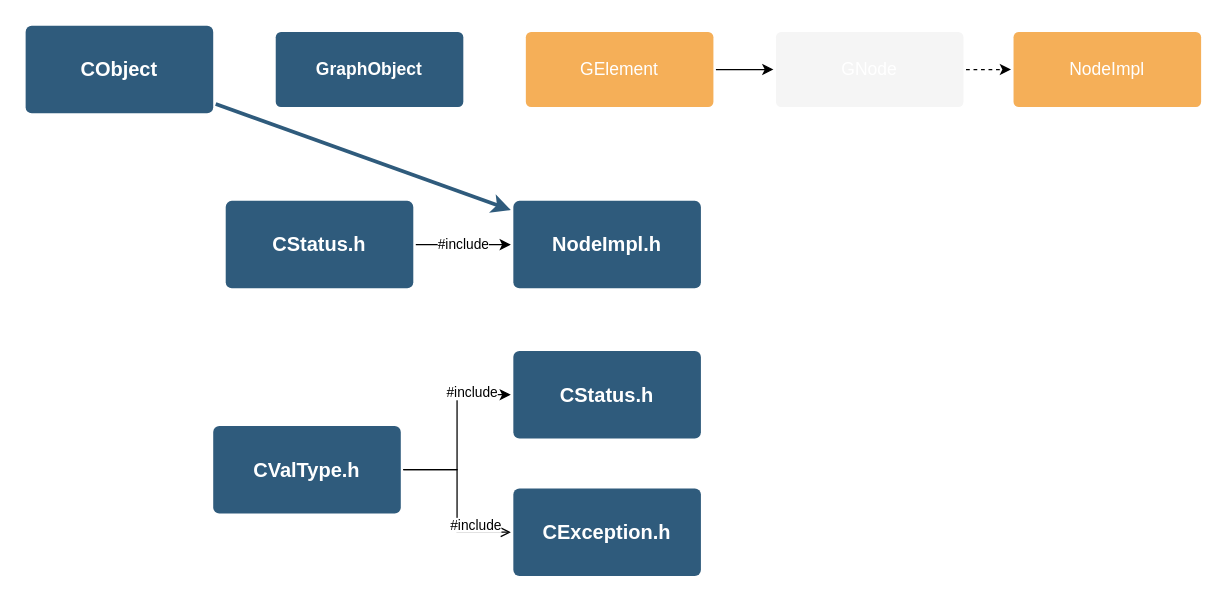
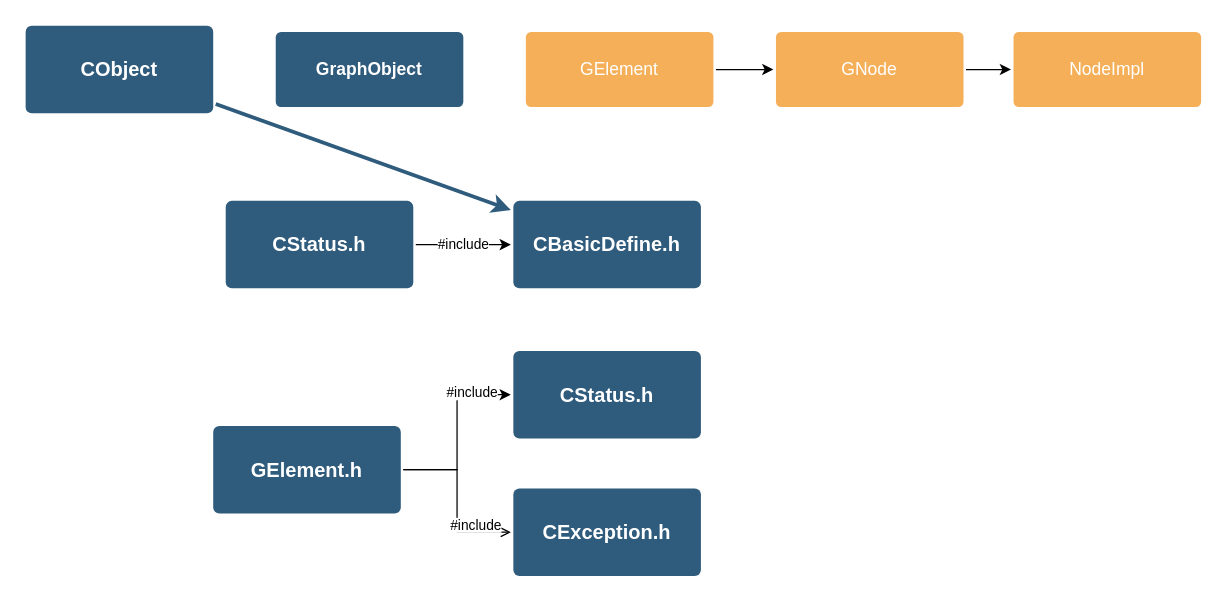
- <mxCell id="8" value="GNode" style="rounded=1;whiteSpace=wrap;html=1;shadow=0;labelBackgroundColor=none;strokeColor=none;strokeWidth=3;fillColor=#f5f5f5;fontFamily=Helvetica;fontSize=14;fontColor=#FFFFFF;align=center;spacing=5;arcSize=7;perimeterSpacing=2;" parent="1" vertex="1"><mxGeometry x="620" y="25" width="150" height="60" as="geometry" /></mxCell>
+ <mxCell id="8" value="GNode" style="rounded=1;whiteSpace=wrap;html=1;shadow=0;labelBackgroundColor=none;strokeColor=none;strokeWidth=3;fillColor=#f5af58;fontFamily=Helvetica;fontSize=14;fontColor=#FFFFFF;align=center;spacing=5;arcSize=7;perimeterSpacing=2;" parent="1" vertex="1"><mxGeometry x="620" y="25" width="150" height="60" as="geometry" /></mxCell>
- <mxCell id="7" value="" style="edgeStyle=orthogonalEdgeStyle;rounded=0;orthogonalLoop=1;jettySize=auto;html=1;dashed=1;" parent="1" source="8" target="9" edge="1"><mxGeometry relative="1" as="geometry" /></mxCell>
+ <mxCell id="7" value="" style="edgeStyle=orthogonalEdgeStyle;rounded=0;orthogonalLoop=1;jettySize=auto;html=1;" parent="1" source="8" target="9" edge="1"><mxGeometry relative="1" as="geometry" /></mxCell>
- <mxCell id="12" value="NodeImpl.h" style="rounded=1;whiteSpace=wrap;html=1;shadow=0;labelBackgroundColor=none;strokeColor=none;strokeWidth=3;fillColor=#2F5B7C;fontFamily=Helvetica;fontSize=16;fontColor=#FFFFFF;align=center;fontStyle=1;spacing=5;arcSize=7;perimeterSpacing=2;" vertex="1" parent="1"><mxGeometry x="410" y="160" width="150" height="70" as="geometry" /></mxCell>
+ <mxCell id="12" value="CBasicDefine.h" style="rounded=1;whiteSpace=wrap;html=1;shadow=0;labelBackgroundColor=none;strokeColor=none;strokeWidth=3;fillColor=#2F5B7C;fontFamily=Helvetica;fontSize=16;fontColor=#FFFFFF;align=center;fontStyle=1;spacing=5;arcSize=7;perimeterSpacing=2;" vertex="1" parent="1"><mxGeometry x="410" y="160" width="150" height="70" as="geometry" /></mxCell>
- <mxCell id="17" value="CValType.h" style="rounded=1;whiteSpace=wrap;html=1;shadow=0;labelBackgroundColor=none;strokeColor=none;strokeWidth=3;fillColor=#2F5B7C;fontFamily=Helvetica;fontSize=16;fontColor=#FFFFFF;align=center;fontStyle=1;spacing=5;arcSize=7;perimeterSpacing=2;" vertex="1" parent="1"><mxGeometry x="170" y="340" width="150" height="70" as="geometry" /></mxCell>
+ <mxCell id="17" value="GElement.h" style="rounded=1;whiteSpace=wrap;html=1;shadow=0;labelBackgroundColor=none;strokeColor=none;strokeWidth=3;fillColor=#2F5B7C;fontFamily=Helvetica;fontSize=16;fontColor=#FFFFFF;align=center;fontStyle=1;spacing=5;arcSize=7;perimeterSpacing=2;" vertex="1" parent="1"><mxGeometry x="170" y="340" width="150" height="70" as="geometry" /></mxCell>
